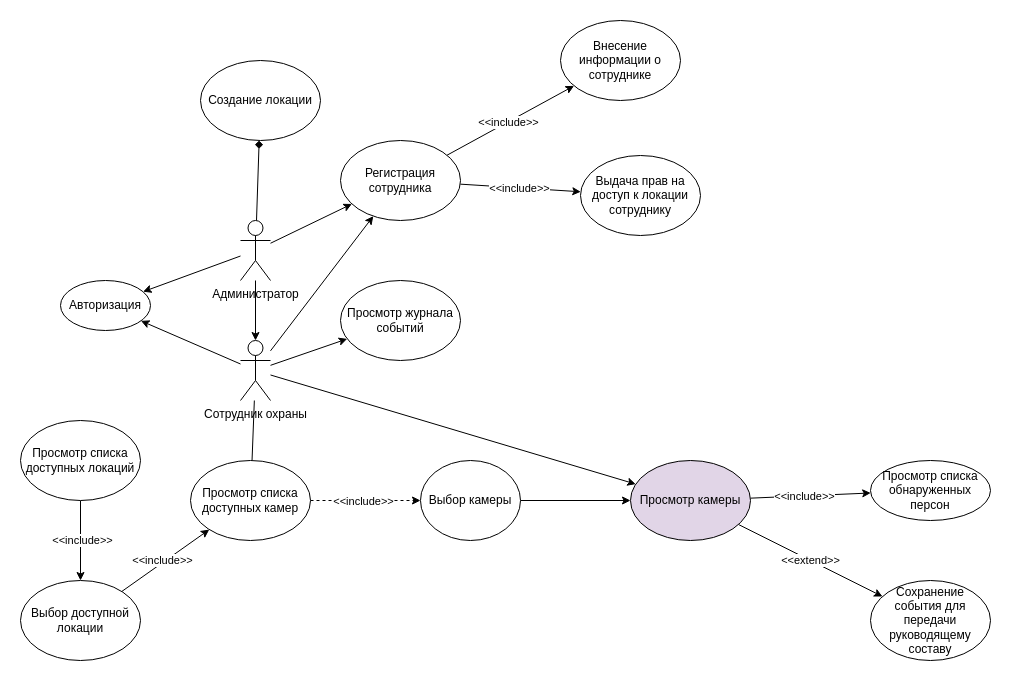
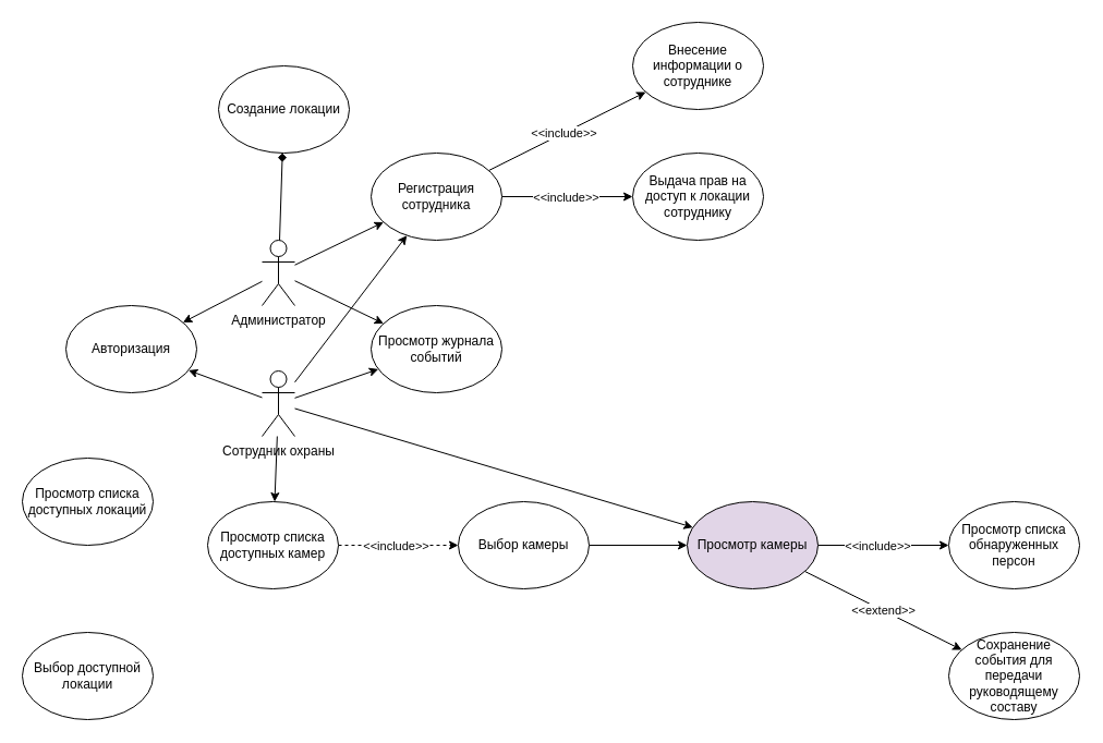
- <mxCell id="40" value="Внесение информации о сотруднике" style="ellipse;whiteSpace=wrap;html=1;" parent="1" vertex="1"><mxGeometry x="560" y="20" width="120" height="80" as="geometry" /></mxCell>
+ <mxCell id="40" value="Внесение информации о сотруднике" style="ellipse;whiteSpace=wrap;html=1;" parent="1" vertex="1"><mxGeometry x="580" y="20" width="120" height="80" as="geometry" /></mxCell>
- <mxCell id="36" value="Выдача прав на доступ к локации сотруднику" style="ellipse;whiteSpace=wrap;html=1;" parent="1" vertex="1"><mxGeometry x="580" y="155" width="120" height="80" as="geometry" /></mxCell>
+ <mxCell id="36" value="Выдача прав на доступ к локации сотруднику" style="ellipse;whiteSpace=wrap;html=1;" parent="1" vertex="1"><mxGeometry x="580" y="140" width="120" height="80" as="geometry" /></mxCell>
- <mxCell id="30" value="Авторизация" style="ellipse;whiteSpace=wrap;html=1;" parent="1" vertex="1"><mxGeometry x="60" y="280" width="90" height="50" as="geometry" /></mxCell>
+ <mxCell id="30" value="Авторизация" style="ellipse;whiteSpace=wrap;html=1;" parent="1" vertex="1"><mxGeometry x="60" y="280" width="120" height="80" as="geometry" /></mxCell>
- <mxCell id="11" style="edgeStyle=none;rounded=0;orthogonalLoop=1;jettySize=auto;html=1;" parent="1" source="12" target="7" edge="1"><mxGeometry relative="1" as="geometry" /></mxCell>
+ <mxCell id="11" style="edgeStyle=none;rounded=0;orthogonalLoop=1;jettySize=auto;html=1;" parent="1" source="12" target="37" edge="1"><mxGeometry relative="1" as="geometry" /></mxCell>
- <mxCell id="5" style="edgeStyle=none;rounded=0;orthogonalLoop=1;jettySize=auto;html=1;endArrow=none;" parent="1" source="7" target="15" edge="1"><mxGeometry relative="1" as="geometry" /></mxCell>
+ <mxCell id="5" style="edgeStyle=none;rounded=0;orthogonalLoop=1;jettySize=auto;html=1;" parent="1" source="7" target="15" edge="1"><mxGeometry relative="1" as="geometry" /></mxCell>
- <mxCell id="21" value="Просмотр списка обнаруженных персон" style="ellipse;whiteSpace=wrap;html=1;" parent="1" vertex="1"><mxGeometry x="870" y="460" width="120" height="60" as="geometry" /></mxCell>
+ <mxCell id="21" value="Просмотр списка обнаруженных персон" style="ellipse;whiteSpace=wrap;html=1;" parent="1" vertex="1"><mxGeometry x="870" y="460" width="120" height="80" as="geometry" /></mxCell>
- <mxCell id="29" value="Выбор камеры" style="ellipse;whiteSpace=wrap;html=1;" parent="1" vertex="1"><mxGeometry x="420" y="460" width="100" height="80" as="geometry" /></mxCell>
+ <mxCell id="29" value="Выбор камеры" style="ellipse;whiteSpace=wrap;html=1;" parent="1" vertex="1"><mxGeometry x="420" y="460" width="120" height="80" as="geometry" /></mxCell>
- <mxCell id="25" style="edgeStyle=none;rounded=0;orthogonalLoop=1;jettySize=auto;html=1;" parent="1" source="27" target="24" edge="1"><mxGeometry relative="1" as="geometry" /></mxCell>
- <mxCell id="26" value="&amp;lt;&amp;lt;include&amp;gt;&amp;gt;" style="edgeLabel;html=1;align=center;verticalAlign=middle;resizable=0;points=[];" parent="25" vertex="1" connectable="0"><mxGeometry x="-0.015" y="1" relative="1" as="geometry"><mxPoint as="offset" /></mxGeometry></mxCell>
- <mxCell id="22" style="edgeStyle=none;rounded=0;orthogonalLoop=1;jettySize=auto;html=1;" parent="1" source="24" target="15" edge="1"><mxGeometry relative="1" as="geometry" /></mxCell>
- <mxCell id="23" value="&amp;lt;&amp;lt;include&amp;gt;&amp;gt;" style="edgeLabel;html=1;align=center;verticalAlign=middle;resizable=0;points=[];" parent="22" vertex="1" connectable="0"><mxGeometry x="-0.054" y="3" relative="1" as="geometry"><mxPoint as="offset" /></mxGeometry></mxCell>
